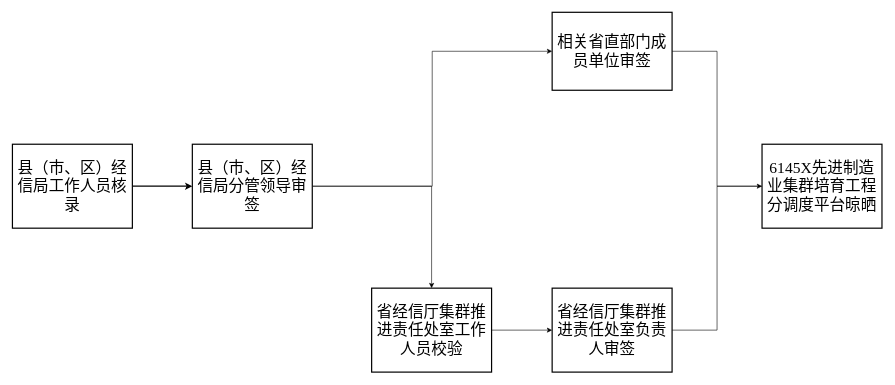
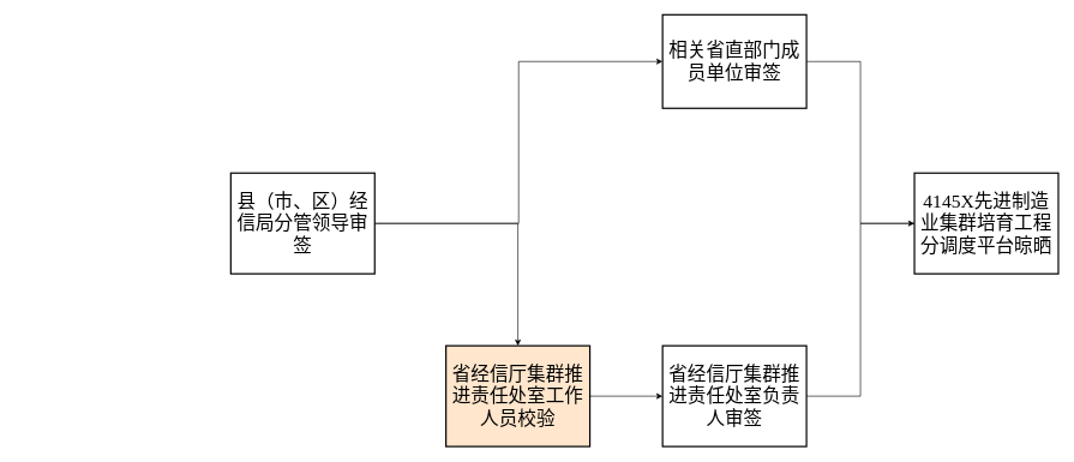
- <mxCell id="3" value="&lt;font style=&quot;font-size: 26px;&quot; face=&quot;Times New Roman&quot;&gt;县（&lt;span style=&quot;&quot;&gt;市、区&lt;/span&gt;&lt;span style=&quot;&quot;&gt;）经信局工作人员核录&lt;/span&gt;&lt;/font&gt;" style="rounded=0;whiteSpace=wrap;html=1;strokeWidth=2;align=center;" vertex="1" parent="1"><mxGeometry x="20" width="200" height="140" as="geometry" y="240" /></mxCell>
- <mxCell id="2" value="" style="edgeStyle=orthogonalEdgeStyle;rounded=0;orthogonalLoop=1;jettySize=auto;html=1;fontFamily=Helvetica;fontSize=12;fontColor=default;strokeWidth=2;noEdgeStyle=1;orthogonal=1;" edge="1" parent="1" source="3" target="6"><mxGeometry relative="1" as="geometry"><Array as="points"><mxPoint x="232" y="310" /><mxPoint x="308" y="310" /></Array></mxGeometry></mxCell>
- <mxCell id="13" value="&lt;font style=&quot;font-size: 26px;&quot; face=&quot;Times New Roman&quot;&gt;6145X先进制造业集群培育工程分调度平台晾晒&lt;/font&gt;" style="rounded=0;whiteSpace=wrap;html=1;strokeWidth=2;" vertex="1" parent="1"><mxGeometry x="1270" width="200" height="140" as="geometry" y="240" /></mxCell>
+ <mxCell id="13" value="&lt;font style=&quot;font-size: 26px;&quot; face=&quot;Times New Roman&quot;&gt;4145X先进制造业集群培育工程分调度平台晾晒&lt;/font&gt;" style="rounded=0;whiteSpace=wrap;html=1;strokeWidth=2;" vertex="1" parent="1"><mxGeometry x="1270" width="200" height="140" as="geometry" y="240" /></mxCell>
- <mxCell id="10" value="&lt;font style=&quot;font-size: 26px;&quot; face=&quot;Times New Roman&quot;&gt;省经信厅集群推进责任处室工作人员校验&lt;/font&gt;" style="rounded=0;whiteSpace=wrap;html=1;strokeWidth=2;" vertex="1" parent="1"><mxGeometry x="619" y="480" width="200" height="140" as="geometry" /></mxCell>
+ <mxCell id="10" value="&lt;font style=&quot;font-size: 26px;&quot; face=&quot;Times New Roman&quot;&gt;省经信厅集群推进责任处室工作人员校验&lt;/font&gt;" style="rounded=0;whiteSpace=wrap;html=1;strokeWidth=2;fillColor=#ffe6cc;" vertex="1" parent="1"><mxGeometry x="619" y="480" width="200" height="140" as="geometry" /></mxCell>
